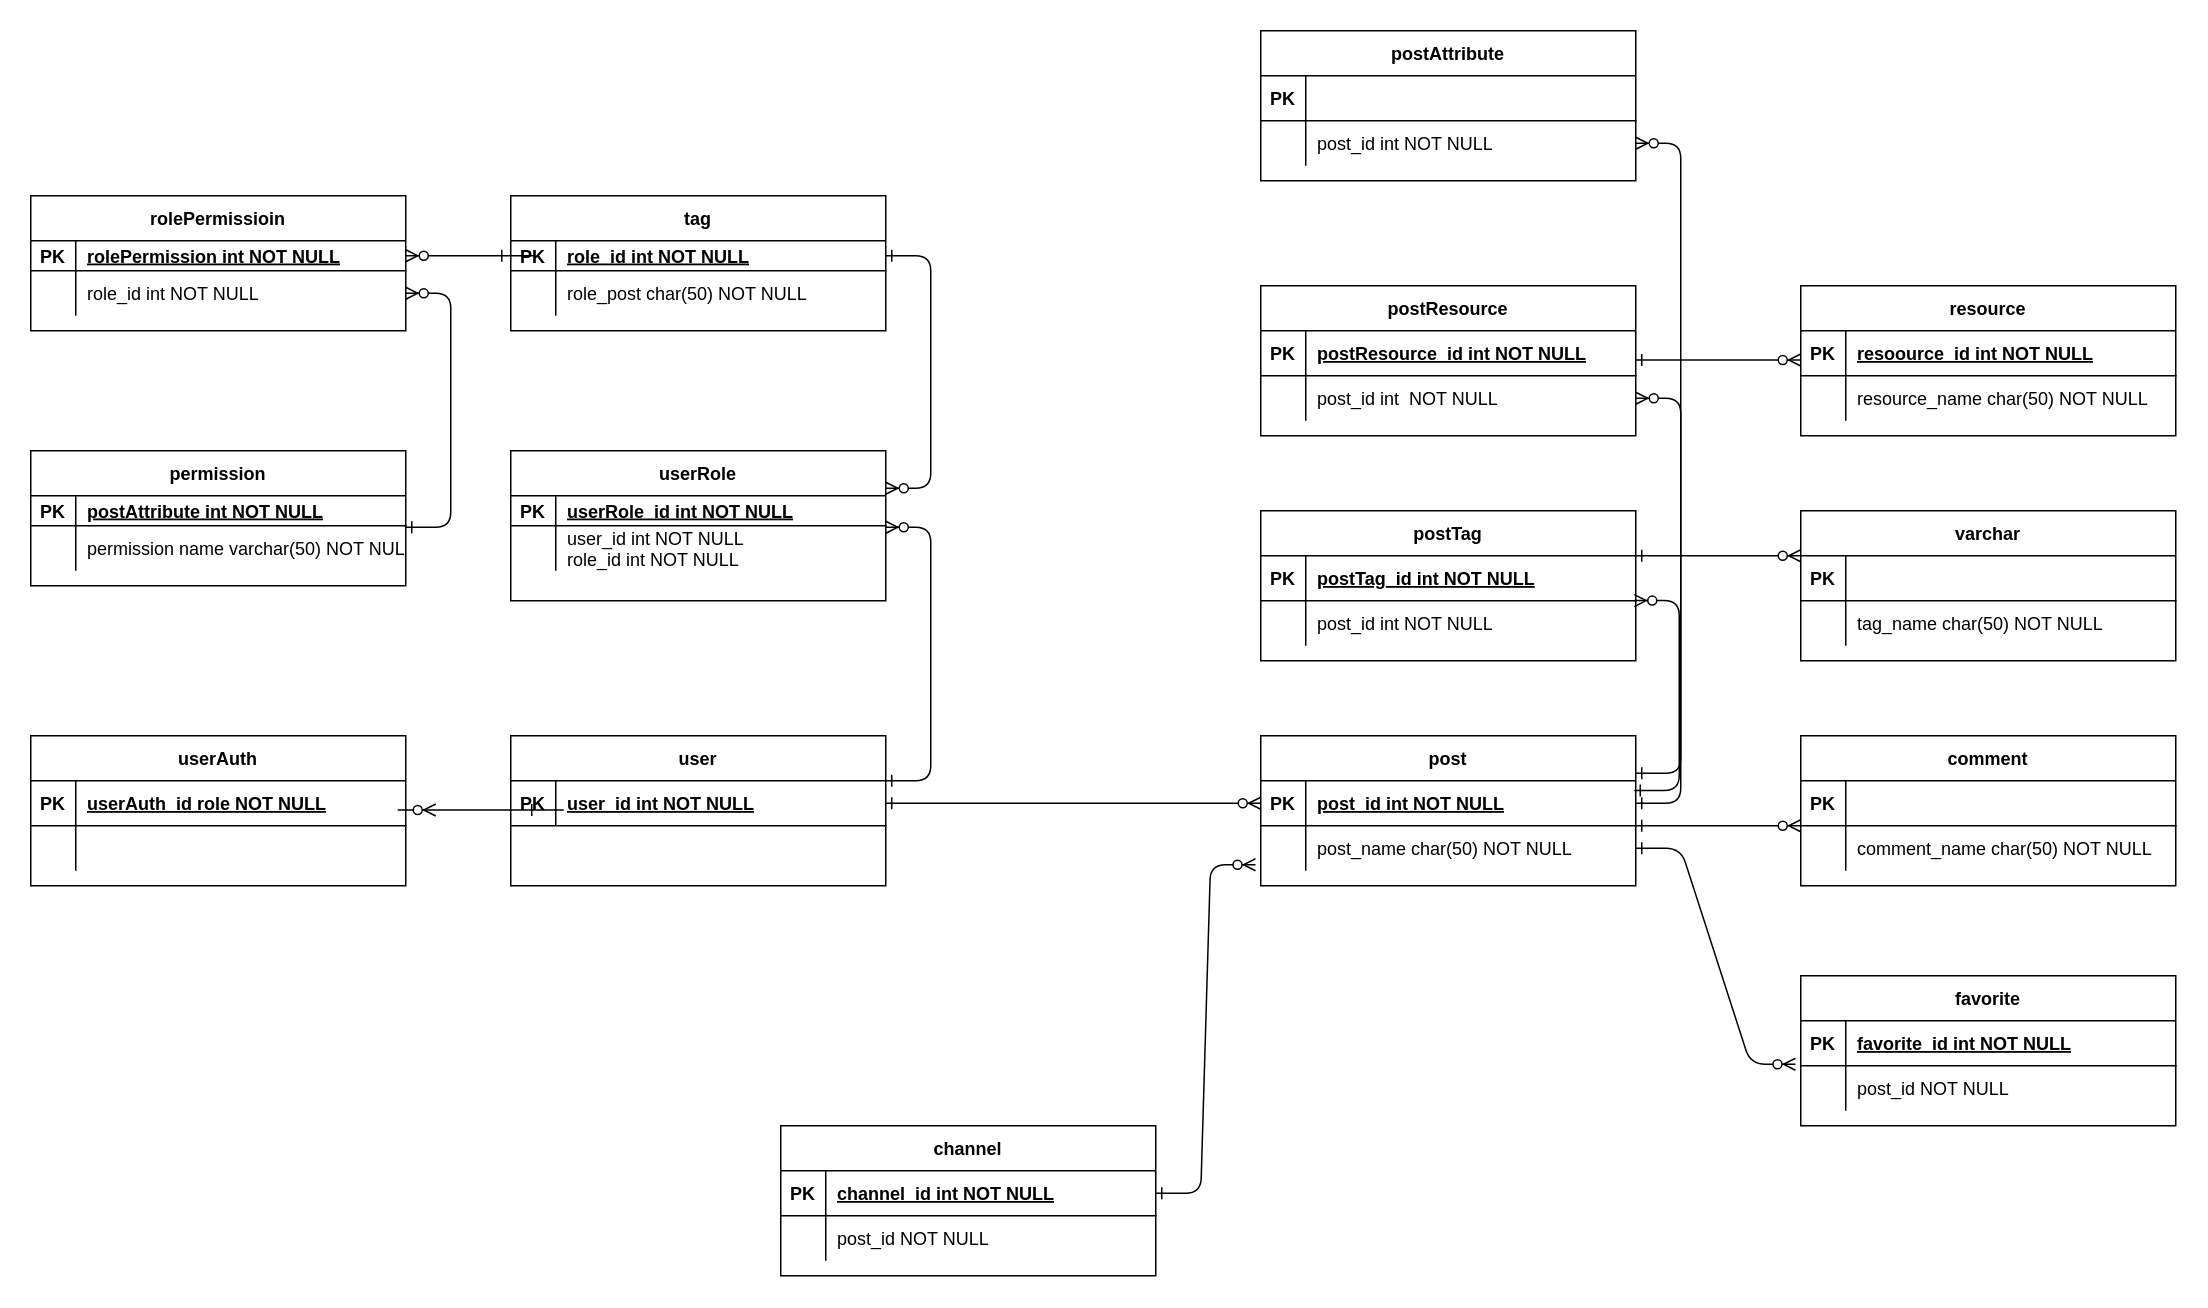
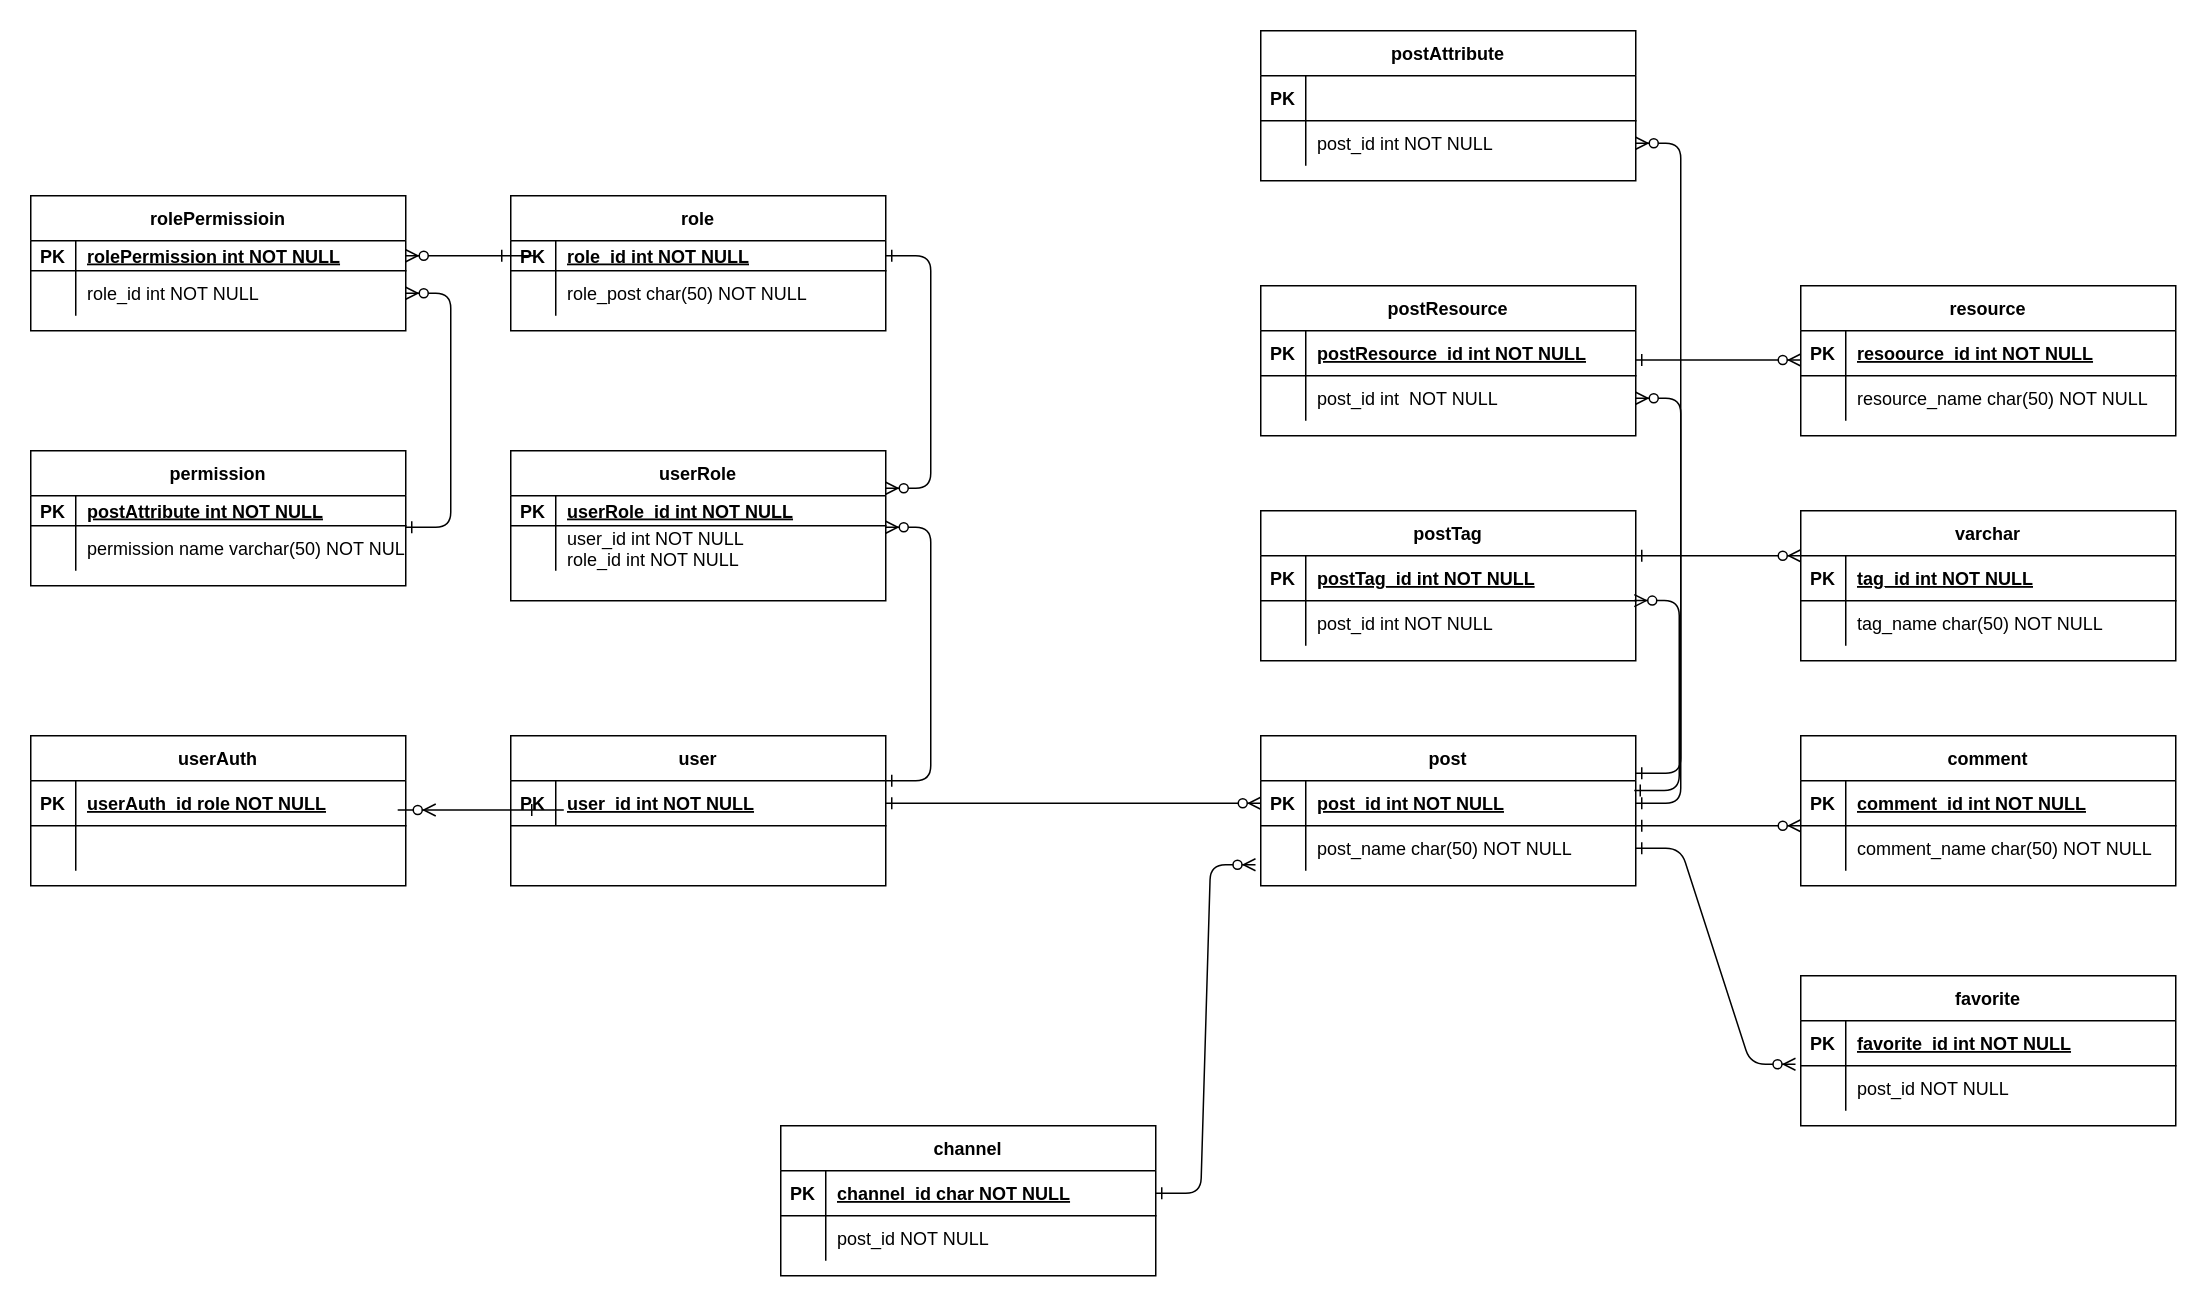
- <mxCell id="10" value="tag" style="shape=table;startSize=30;container=1;collapsible=1;childLayout=tableLayout;fixedRows=1;rowLines=0;fontStyle=1;align=center;resizeLast=1;" vertex="1" parent="1"><mxGeometry x="340" y="130" width="250" height="90" as="geometry" /></mxCell>
+ <mxCell id="10" value="role" style="shape=table;startSize=30;container=1;collapsible=1;childLayout=tableLayout;fixedRows=1;rowLines=0;fontStyle=1;align=center;resizeLast=1;" vertex="1" parent="1"><mxGeometry x="340" y="130" width="250" height="90" as="geometry" /></mxCell>
+ <mxCell id="88" value="tag_id int NOT NULL " style="shape=partialRectangle;overflow=hidden;connectable=0;fillColor=none;top=0;left=0;bottom=0;right=0;align=left;spacingLeft=6;fontStyle=5;" vertex="1" parent="86"><mxGeometry x="30" width="220" height="30" as="geometry"><mxRectangle width="220" height="30" as="alternateBounds" /></mxGeometry></mxCell>
+ <mxCell id="73" value="comment_id int NOT NULL " style="shape=partialRectangle;overflow=hidden;connectable=0;fillColor=none;top=0;left=0;bottom=0;right=0;align=left;spacingLeft=6;fontStyle=5;" vertex="1" parent="71"><mxGeometry x="30" width="220" height="30" as="geometry"><mxRectangle width="220" height="30" as="alternateBounds" /></mxGeometry></mxCell>
- <mxCell id="114" value="channel_id int NOT NULL " style="shape=partialRectangle;overflow=hidden;connectable=0;fillColor=none;top=0;left=0;bottom=0;right=0;align=left;spacingLeft=6;fontStyle=5;" vertex="1" parent="112"><mxGeometry x="30" width="220" height="30" as="geometry"><mxRectangle width="220" height="30" as="alternateBounds" /></mxGeometry></mxCell>
+ <mxCell id="114" value="channel_id char NOT NULL " style="shape=partialRectangle;overflow=hidden;connectable=0;fillColor=none;top=0;left=0;bottom=0;right=0;align=left;spacingLeft=6;fontStyle=5;" vertex="1" parent="112"><mxGeometry x="30" width="220" height="30" as="geometry"><mxRectangle width="220" height="30" as="alternateBounds" /></mxGeometry></mxCell>
